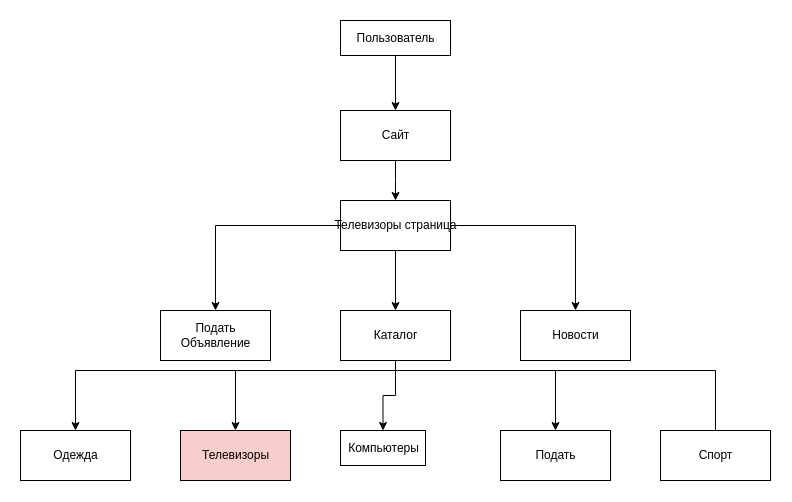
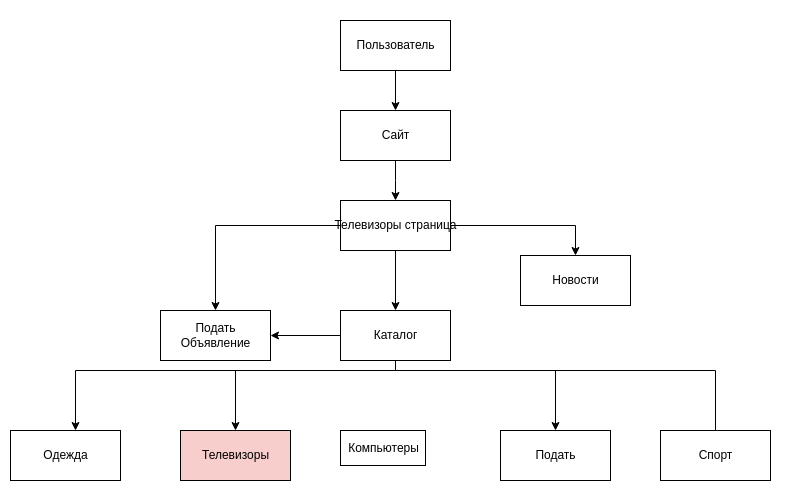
- <mxCell id="3" value="Пользователь" style="html=1;" vertex="1" parent="1"><mxGeometry x="340" y="20" width="110" height="35" as="geometry" /></mxCell>
+ <mxCell id="3" value="Пользователь" style="html=1;" vertex="1" parent="1"><mxGeometry x="340" y="20" width="110" height="50" as="geometry" /></mxCell>
- <mxCell id="16" value="Новости" style="html=1;" vertex="1" parent="1"><mxGeometry x="520" y="310" width="110" height="50" as="geometry" /></mxCell>
+ <mxCell id="16" value="Новости" style="html=1;" vertex="1" parent="1"><mxGeometry x="520" y="255" width="110" height="50" as="geometry" /></mxCell>
- <mxCell id="12" style="edgeStyle=orthogonalEdgeStyle;rounded=0;orthogonalLoop=1;jettySize=auto;html=1;entryX=0.5;entryY=0;entryDx=0;entryDy=0;" edge="1" parent="1" source="15" target="19"><mxGeometry relative="1" as="geometry" /></mxCell>
+ <mxCell id="12" style="edgeStyle=orthogonalEdgeStyle;rounded=0;orthogonalLoop=1;jettySize=auto;html=1;" edge="1" parent="1" source="15" target="17"><mxGeometry relative="1" as="geometry" /></mxCell>
- <mxCell id="21" value="Одежда" style="html=1;" vertex="1" parent="1"><mxGeometry x="20" y="430" width="110" height="50" as="geometry" /></mxCell>
+ <mxCell id="21" value="Одежда" style="html=1;" vertex="1" parent="1"><mxGeometry x="10" y="430" width="110" height="50" as="geometry" /></mxCell>
